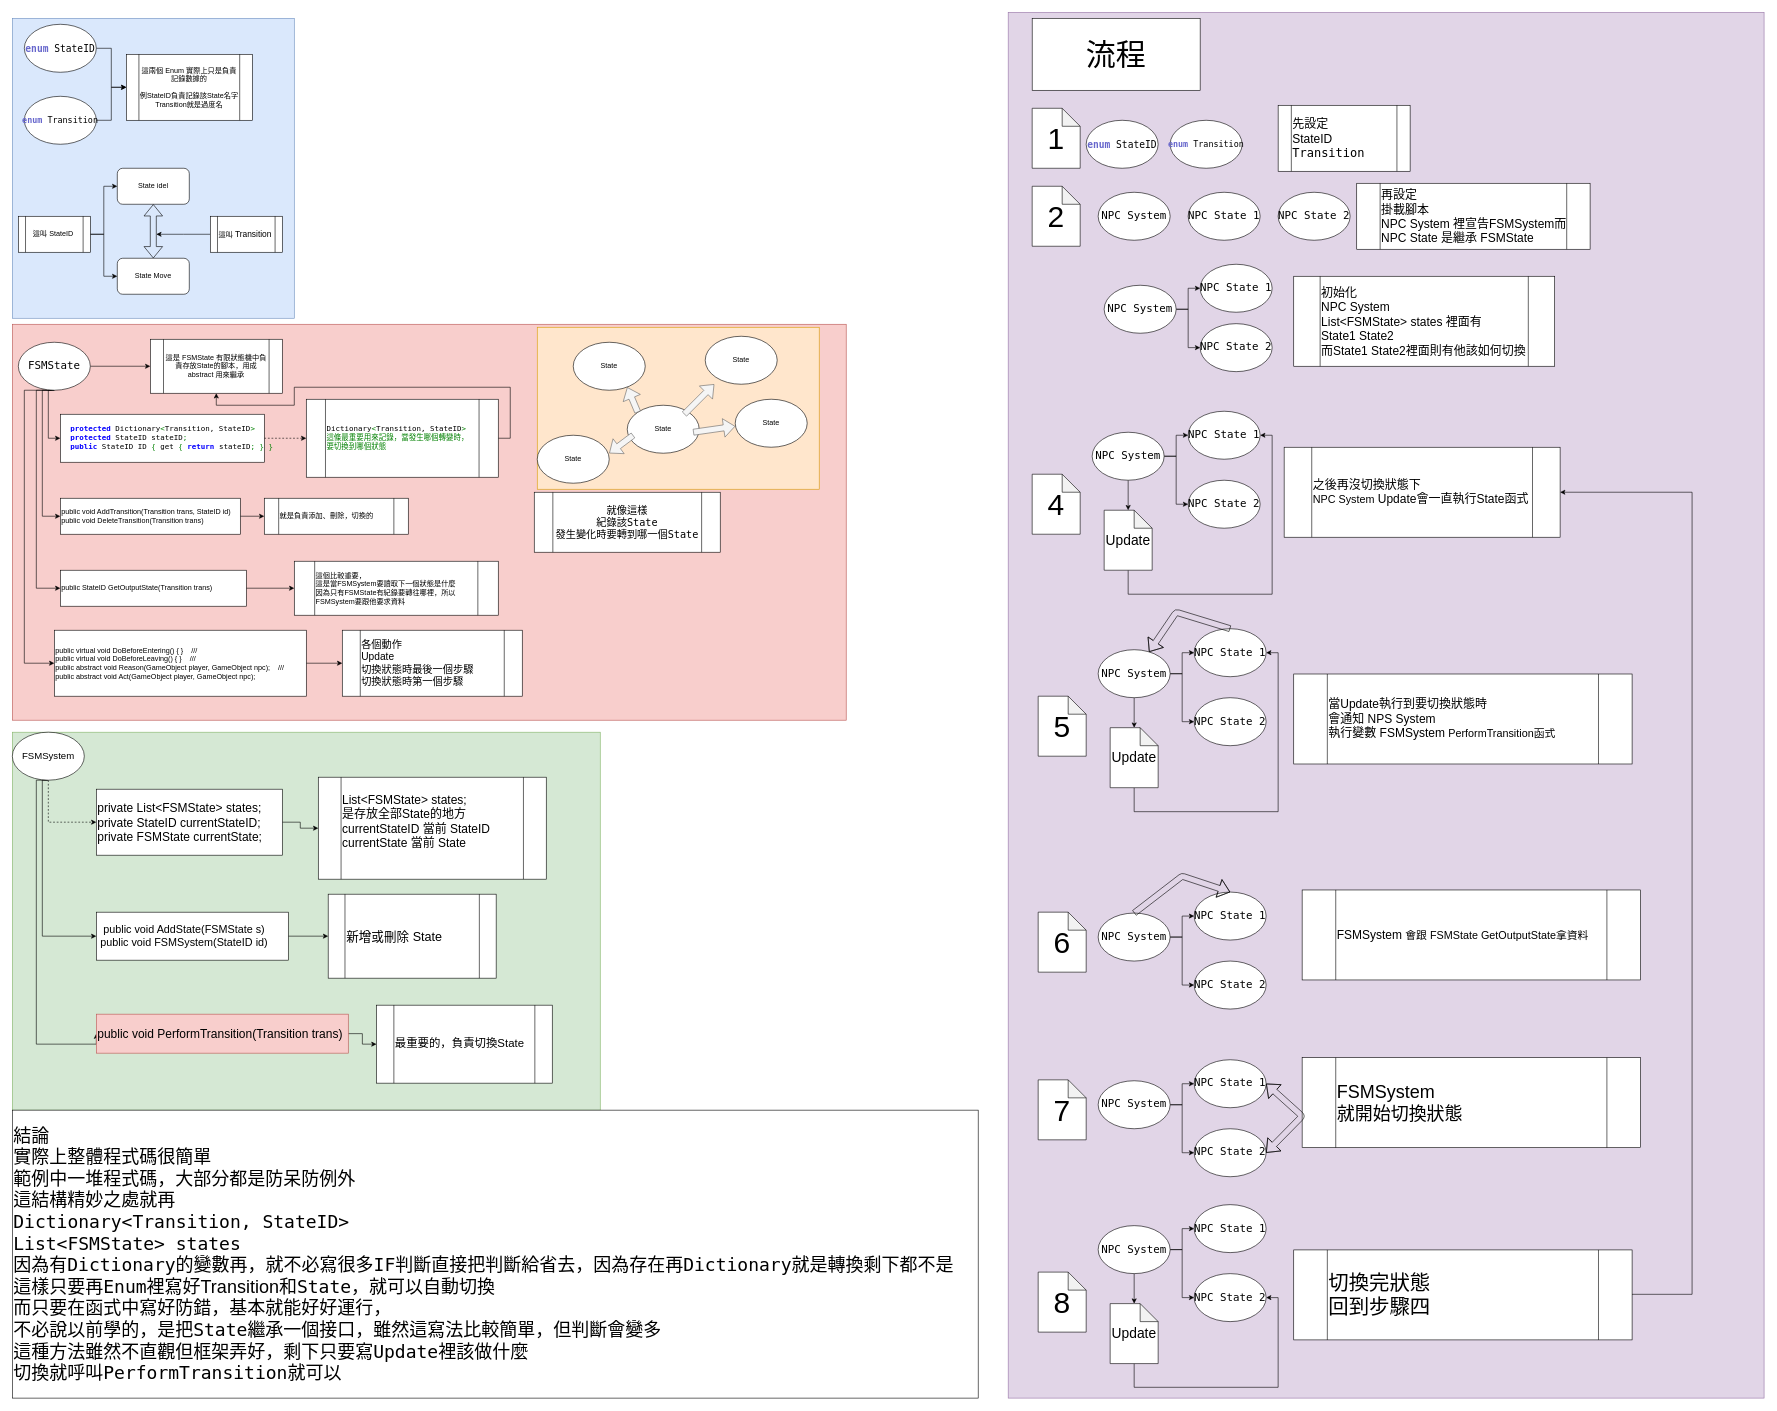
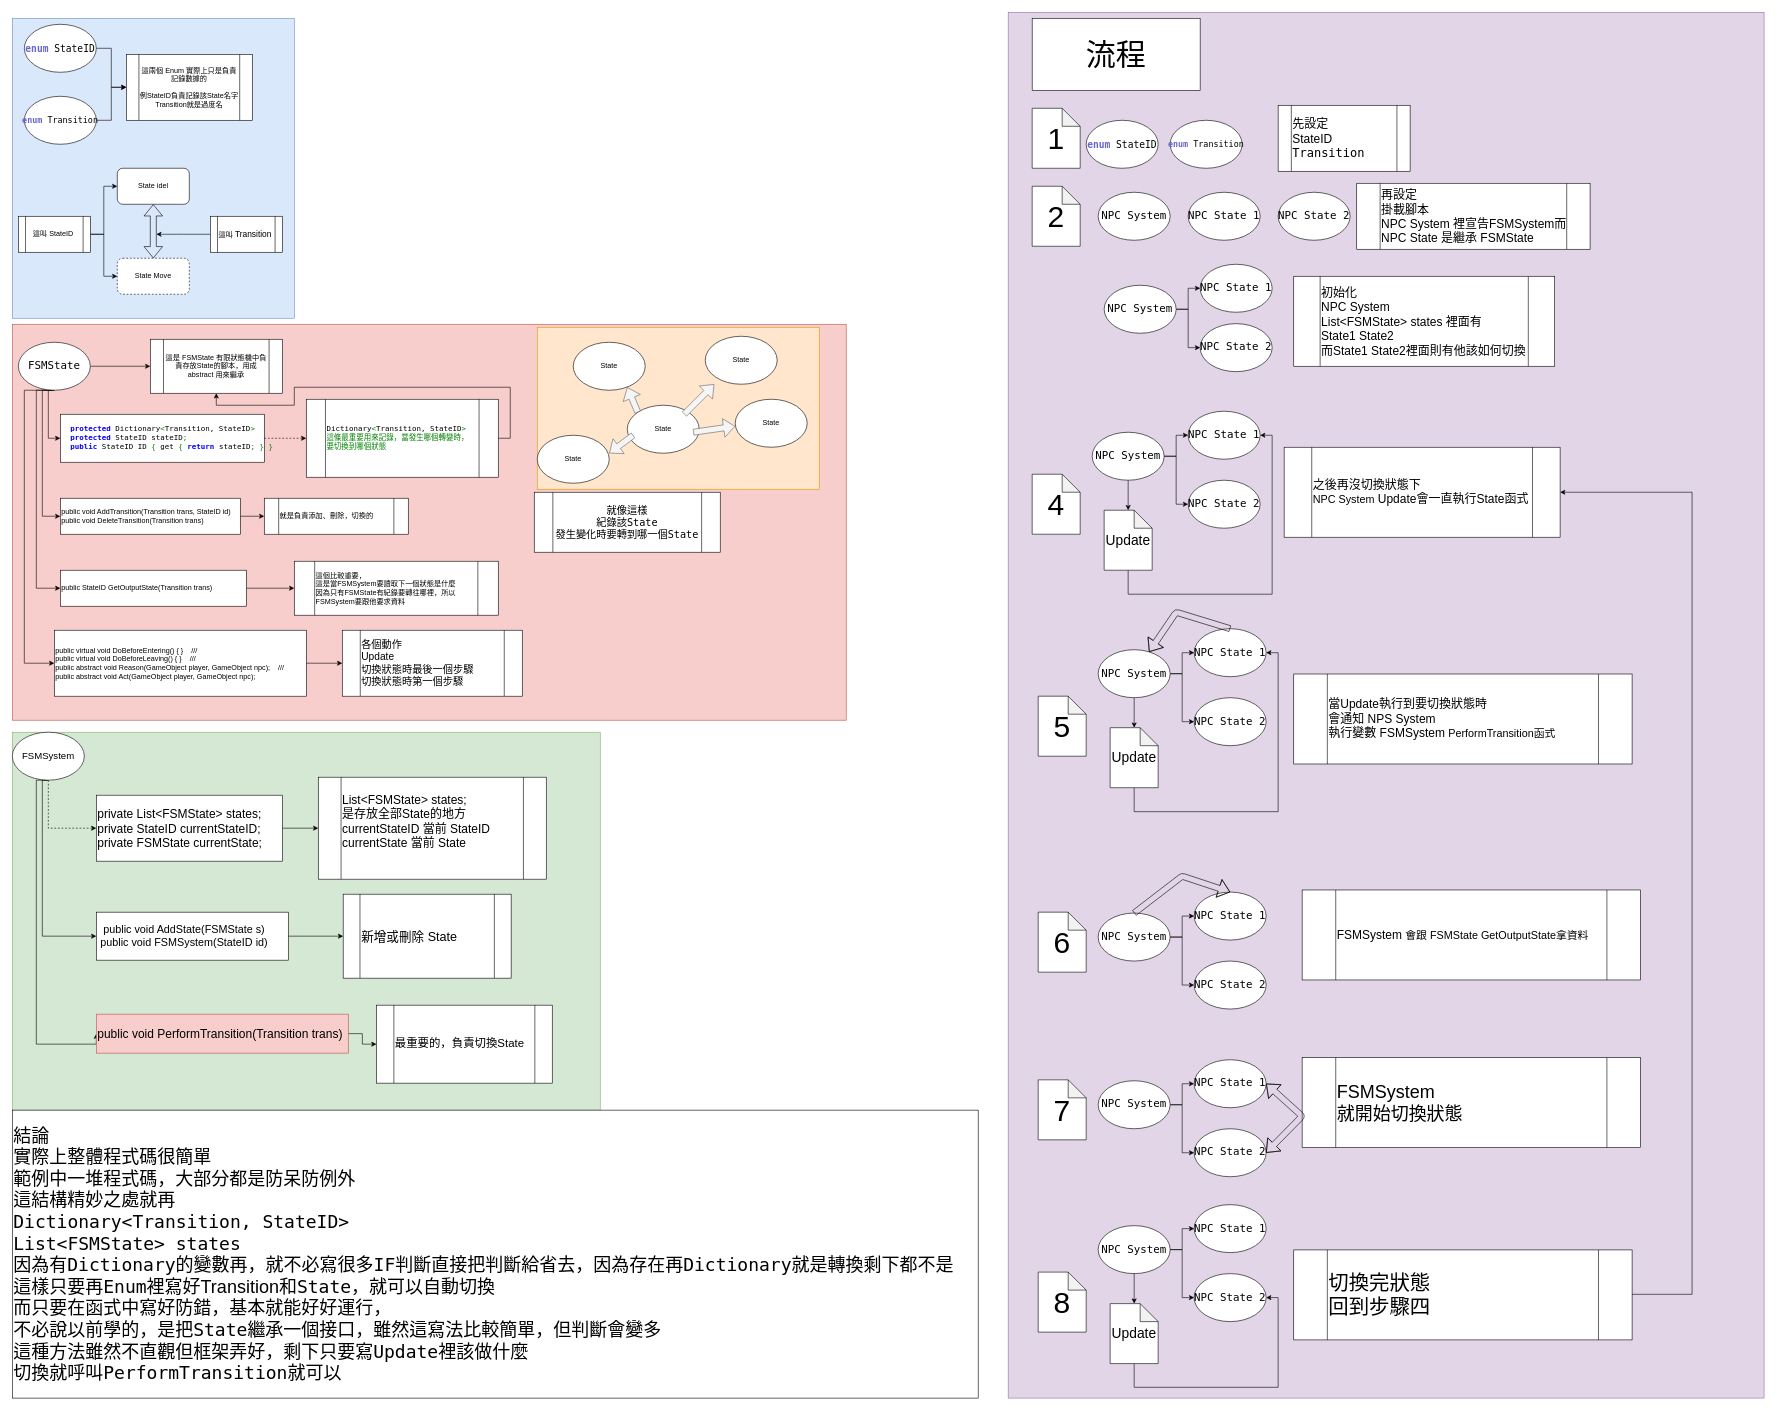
- <mxCell id="13" value="State Move" style="rounded=1;whiteSpace=wrap;html=1;" vertex="1" parent="1"><mxGeometry x="195" y="430" width="120" height="60" as="geometry" /></mxCell>
+ <mxCell id="13" value="State Move" style="rounded=1;whiteSpace=wrap;html=1;dashed=1;" vertex="1" parent="1"><mxGeometry x="195" y="430" width="120" height="60" as="geometry" /></mxCell>
- <mxCell id="55" value="&lt;div style=&quot;font-size: 20px&quot;&gt;&lt;font style=&quot;font-size: 20px&quot;&gt;private List&amp;lt;FSMState&amp;gt; states;&lt;/font&gt;&lt;/div&gt;&lt;div style=&quot;font-size: 20px&quot;&gt;&lt;font style=&quot;font-size: 20px&quot;&gt;&lt;span&gt;private StateID currentStateID;&lt;/span&gt;&lt;br&gt;&lt;/font&gt;&lt;/div&gt;&lt;div style=&quot;font-size: 20px&quot;&gt;&lt;font style=&quot;font-size: 20px&quot;&gt;private FSMState currentState;&lt;/font&gt;&lt;/div&gt;" style="rounded=0;whiteSpace=wrap;html=1;align=left;" vertex="1" parent="1"><mxGeometry x="160" y="1315" width="310" height="110" as="geometry" /></mxCell>
+ <mxCell id="55" value="&lt;div style=&quot;font-size: 20px&quot;&gt;&lt;font style=&quot;font-size: 20px&quot;&gt;private List&amp;lt;FSMState&amp;gt; states;&lt;/font&gt;&lt;/div&gt;&lt;div style=&quot;font-size: 20px&quot;&gt;&lt;font style=&quot;font-size: 20px&quot;&gt;&lt;span&gt;private StateID currentStateID;&lt;/span&gt;&lt;br&gt;&lt;/font&gt;&lt;/div&gt;&lt;div style=&quot;font-size: 20px&quot;&gt;&lt;font style=&quot;font-size: 20px&quot;&gt;private FSMState currentState;&lt;/font&gt;&lt;/div&gt;" style="rounded=0;whiteSpace=wrap;html=1;align=left;" vertex="1" parent="1"><mxGeometry x="160" y="1325" width="310" height="110" as="geometry" /></mxCell>
- <mxCell id="59" value="&lt;font style=&quot;font-size: 21px&quot;&gt;新增或刪除 State&lt;/font&gt;" style="shape=process;whiteSpace=wrap;html=1;backgroundOutline=1;align=left;" vertex="1" parent="1"><mxGeometry x="546.5" y="1490" width="280" height="140" as="geometry" /></mxCell>
+ <mxCell id="59" value="&lt;font style=&quot;font-size: 21px&quot;&gt;新增或刪除 State&lt;/font&gt;" style="shape=process;whiteSpace=wrap;html=1;backgroundOutline=1;align=left;" vertex="1" parent="1"><mxGeometry x="571.5" y="1490" width="280" height="140" as="geometry" /></mxCell>
